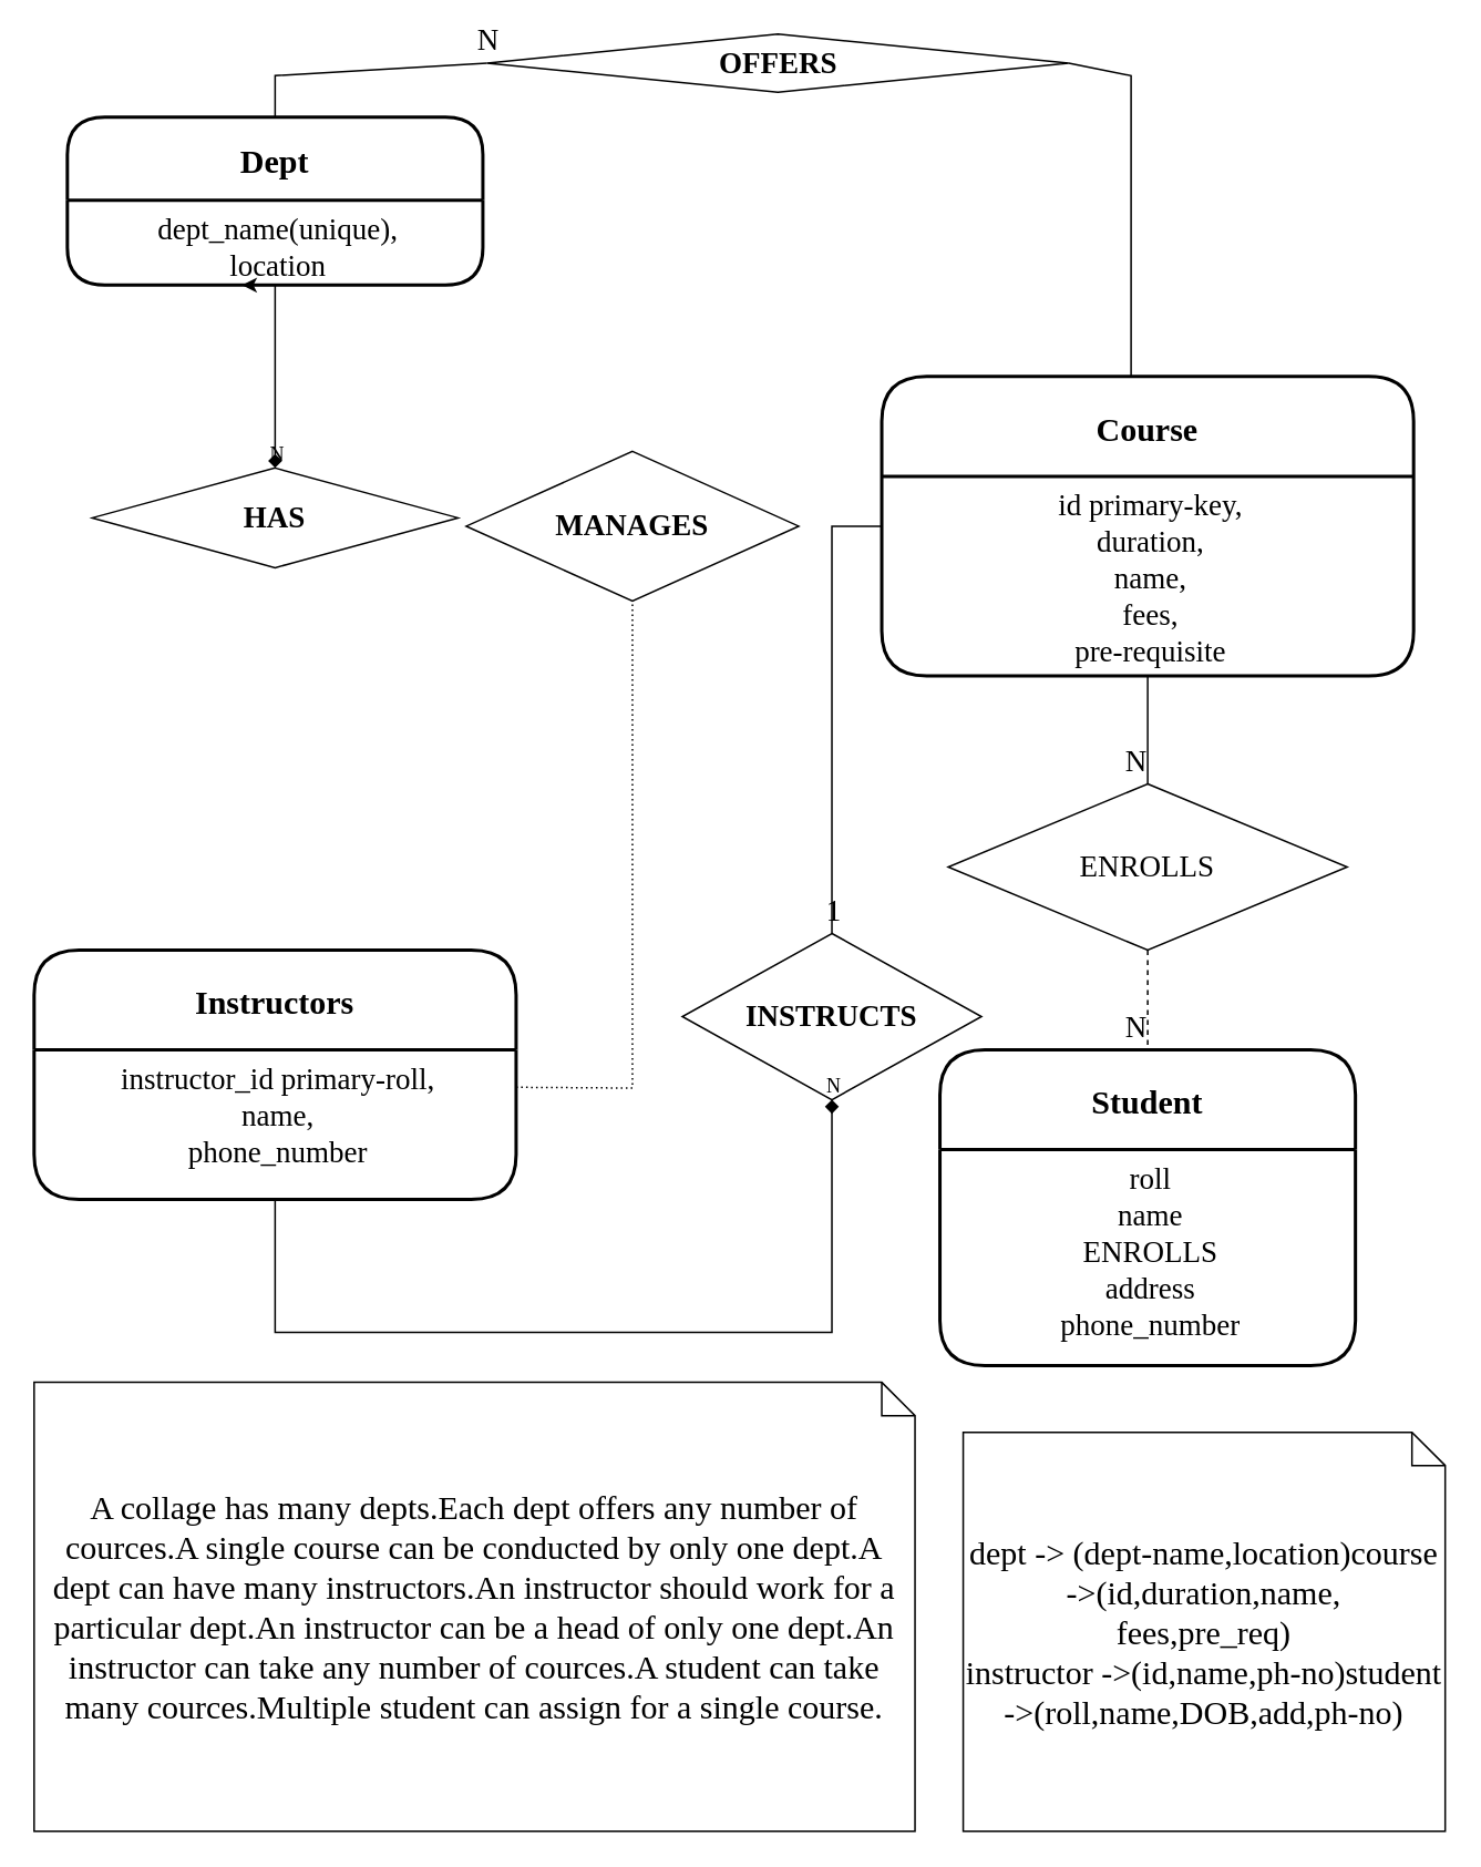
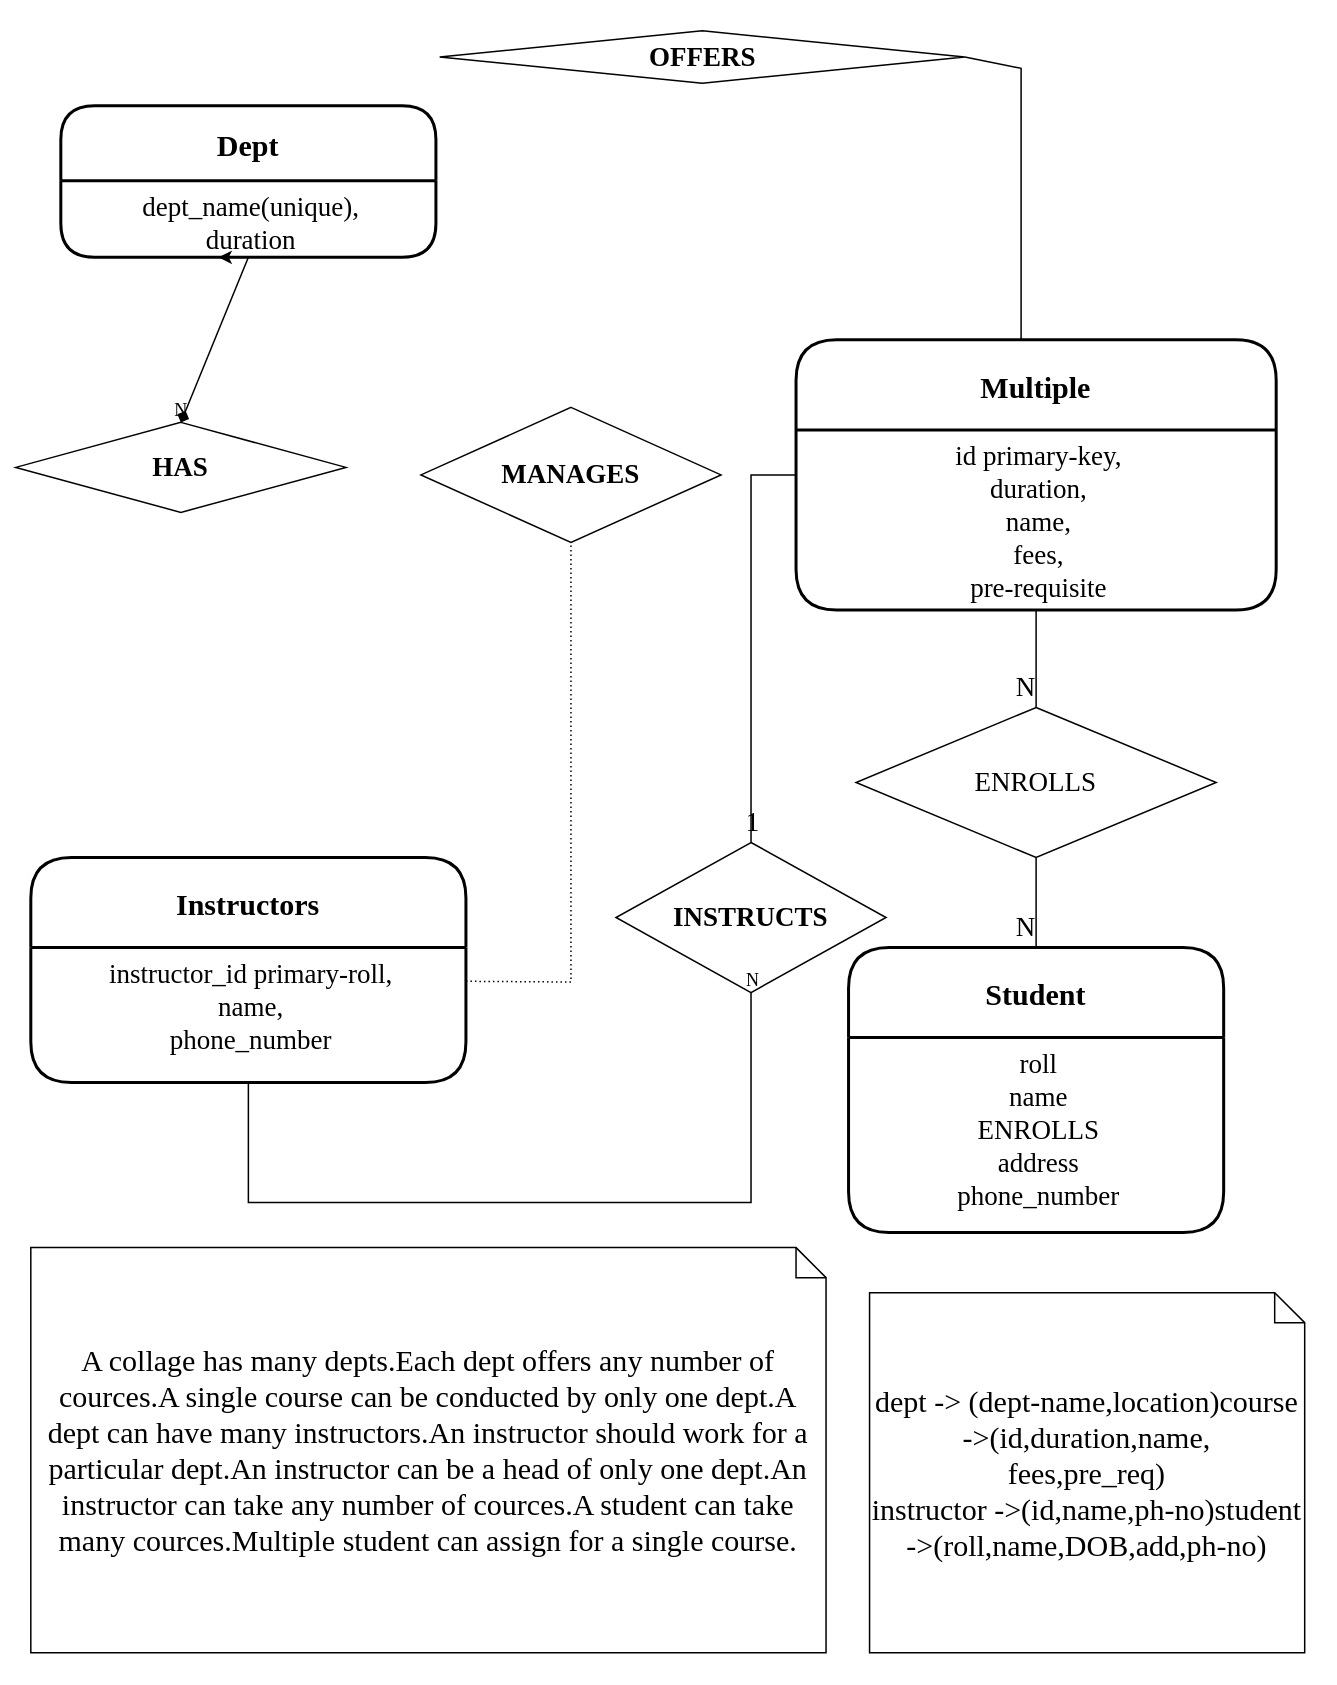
- <mxCell id="5" value="" style="endArrow=none;html=1;rounded=0;fontSize=18;entryX=0;entryY=0.5;entryDx=0;entryDy=0;exitX=0.5;exitY=0;exitDx=0;exitDy=0;fontFamily=Lucida Console;align=center;" parent="1" source="2" target="4" edge="1"><mxGeometry relative="1" as="geometry"><mxPoint x="170" y="21" as="sourcePoint" /><mxPoint x="430" y="140.23" as="targetPoint" /><Array as="points"><mxPoint x="165" y="45" /></Array></mxGeometry></mxCell>
- <mxCell id="6" value="N" style="resizable=0;html=1;align=center;verticalAlign=bottom;fontSize=18;fontFamily=Lucida Console;" parent="5" connectable="0" vertex="1"><mxGeometry x="1" relative="1" as="geometry" /></mxCell>
- <mxCell id="3" value="dept_name(unique),&#10;location" style="align=center;strokeColor=none;fillColor=none;spacingLeft=4;fontSize=18;verticalAlign=top;resizable=0;rotatable=0;part=1;fontStyle=0;fontFamily=Lucida Console;" parent="2" vertex="1"><mxGeometry y="50" width="250" height="51" as="geometry" /></mxCell>
+ <mxCell id="3" value="dept_name(unique),&#10;duration" style="align=center;strokeColor=none;fillColor=none;spacingLeft=4;fontSize=18;verticalAlign=top;resizable=0;rotatable=0;part=1;fontStyle=0;fontFamily=Lucida Console;" parent="2" vertex="1"><mxGeometry y="50" width="250" height="51" as="geometry" /></mxCell>
- <mxCell id="9" value="Course" style="swimlane;childLayout=stackLayout;horizontal=1;startSize=60;horizontalStack=0;rounded=1;fontSize=20;fontStyle=1;strokeWidth=2;resizeParent=0;resizeLast=1;shadow=0;dashed=0;align=center;fontFamily=Lucida Console;" parent="1" vertex="1"><mxGeometry x="530" y="226" width="320" height="180" as="geometry" /></mxCell>
+ <mxCell id="9" value="Multiple" style="swimlane;childLayout=stackLayout;horizontal=1;startSize=60;horizontalStack=0;rounded=1;fontSize=20;fontStyle=1;strokeWidth=2;resizeParent=0;resizeLast=1;shadow=0;dashed=0;align=center;fontFamily=Lucida Console;" parent="1" vertex="1"><mxGeometry x="530" y="226" width="320" height="180" as="geometry" /></mxCell>
- <mxCell id="11" value="&lt;b&gt;HAS&lt;/b&gt;" style="shape=rhombus;perimeter=rhombusPerimeter;whiteSpace=wrap;html=1;align=center;fontSize=18;fontFamily=Lucida Console;" parent="1" vertex="1"><mxGeometry x="55" y="281" width="220" height="60" as="geometry" /></mxCell>
+ <mxCell id="11" value="&lt;b&gt;HAS&lt;/b&gt;" style="shape=rhombus;perimeter=rhombusPerimeter;whiteSpace=wrap;html=1;align=center;fontSize=18;fontFamily=Lucida Console;" parent="1" vertex="1"><mxGeometry x="10" y="281" width="220" height="60" as="geometry" /></mxCell>
- <mxCell id="28" value="" style="endArrow=none;html=1;rounded=0;fontFamily=Lucida Console;fontSize=18;exitX=0.5;exitY=1;exitDx=0;exitDy=0;entryX=0.5;entryY=0;entryDx=0;entryDy=0;dashed=1;" edge="1" parent="1" source="27" target="25"><mxGeometry relative="1" as="geometry"><mxPoint x="650" y="671" as="sourcePoint" /><mxPoint x="810" y="671" as="targetPoint" /></mxGeometry></mxCell>
+ <mxCell id="28" value="" style="endArrow=none;html=1;rounded=0;fontFamily=Lucida Console;fontSize=18;exitX=0.5;exitY=1;exitDx=0;exitDy=0;entryX=0.5;entryY=0;entryDx=0;entryDy=0;" edge="1" parent="1" source="27" target="25"><mxGeometry relative="1" as="geometry"><mxPoint x="650" y="671" as="sourcePoint" /><mxPoint x="810" y="671" as="targetPoint" /></mxGeometry></mxCell>
- <mxCell id="18" value="" style="endArrow=diamond;html=1;rounded=0;entryX=0.5;entryY=1;entryDx=0;entryDy=0;exitX=0.5;exitY=1;exitDx=0;exitDy=0;fontFamily=Lucida Console;align=center;" edge="1" parent="1" source="13" target="17"><mxGeometry relative="1" as="geometry"><mxPoint x="330" y="801" as="sourcePoint" /><mxPoint x="490" y="801" as="targetPoint" /><Array as="points"><mxPoint x="165" y="801" /><mxPoint x="500" y="801" /></Array></mxGeometry></mxCell>
+ <mxCell id="18" value="" style="endArrow=none;html=1;rounded=0;entryX=0.5;entryY=1;entryDx=0;entryDy=0;exitX=0.5;exitY=1;exitDx=0;exitDy=0;fontFamily=Lucida Console;align=center;" edge="1" parent="1" source="13" target="17"><mxGeometry relative="1" as="geometry"><mxPoint x="330" y="801" as="sourcePoint" /><mxPoint x="490" y="801" as="targetPoint" /><Array as="points"><mxPoint x="165" y="801" /><mxPoint x="500" y="801" /></Array></mxGeometry></mxCell>
